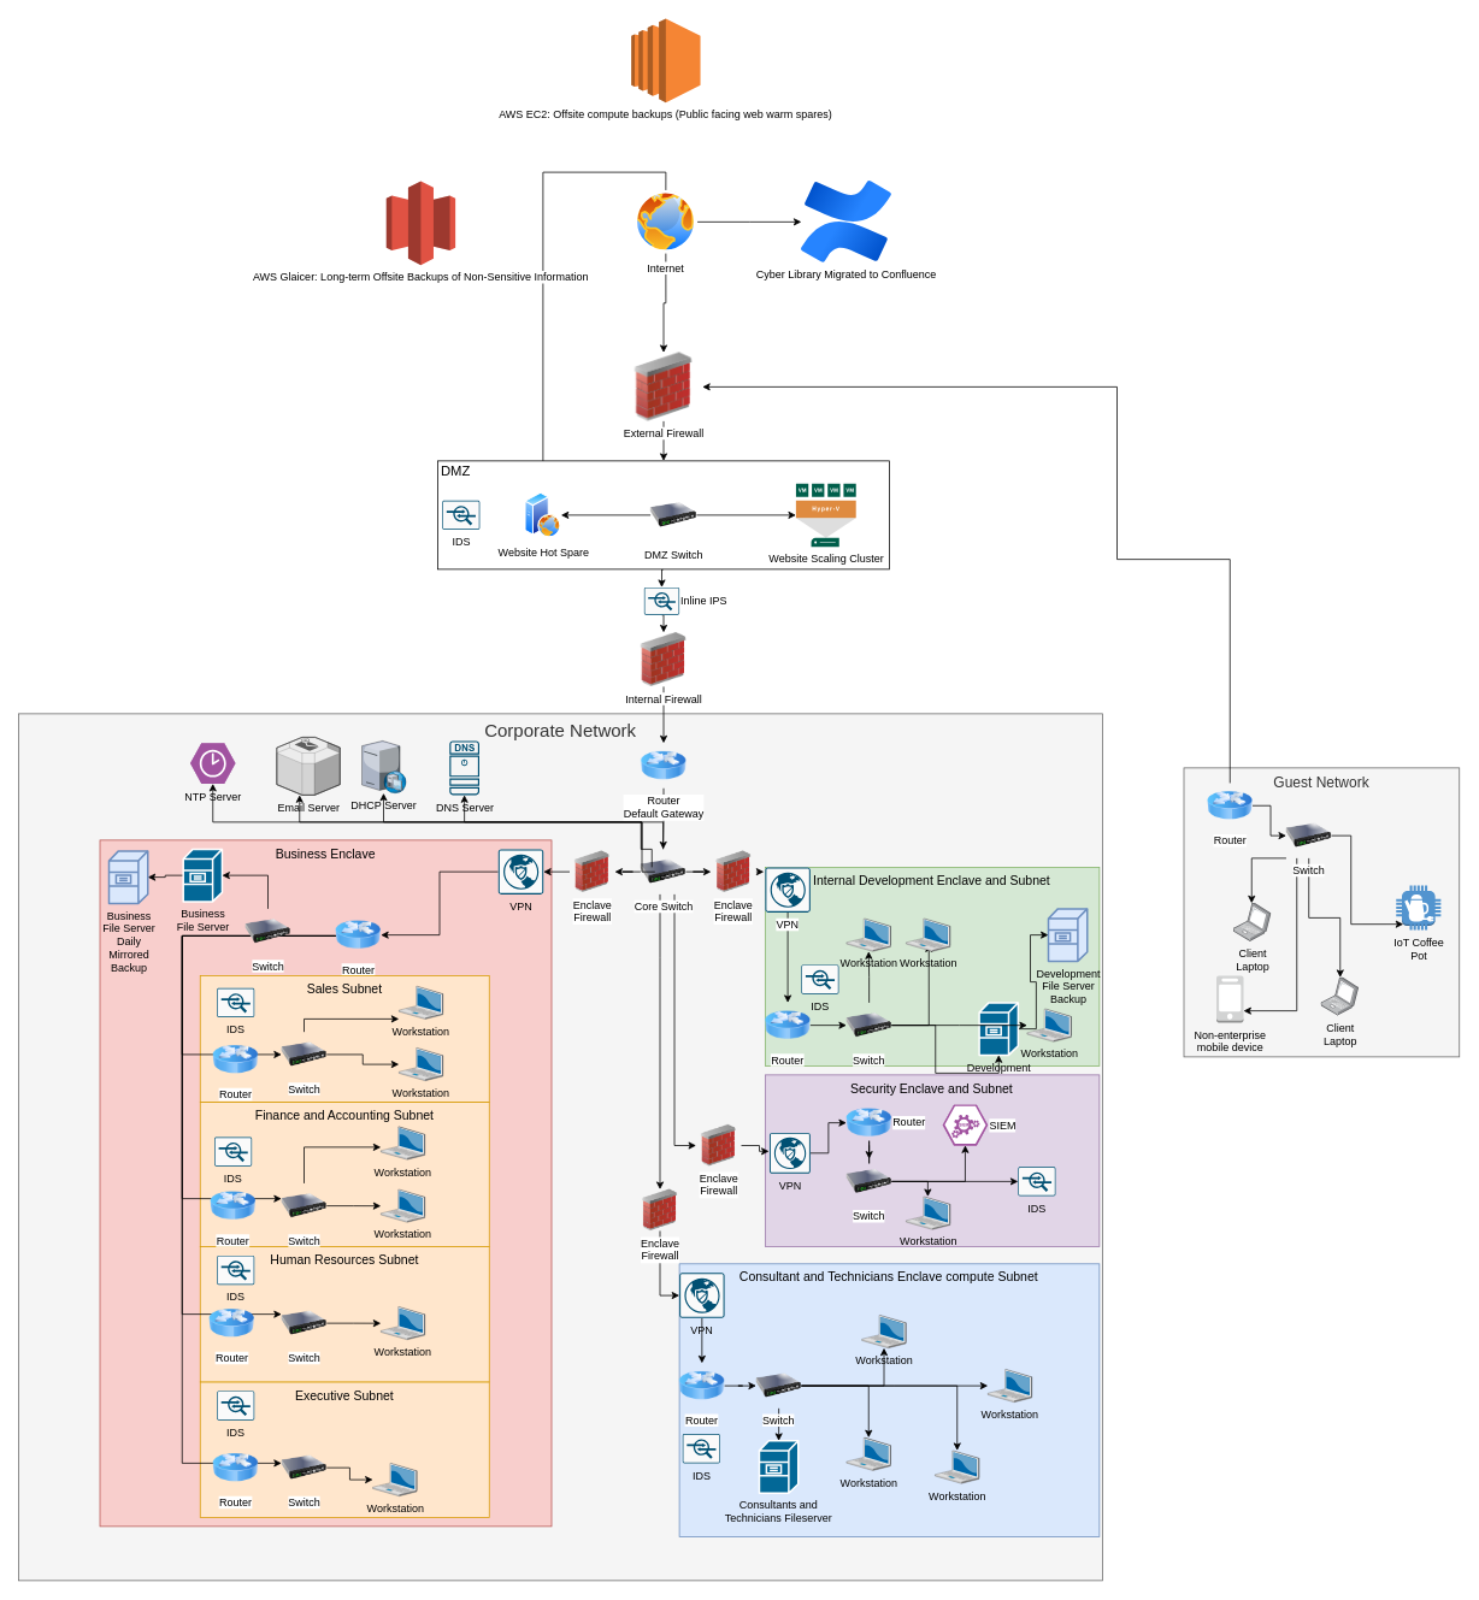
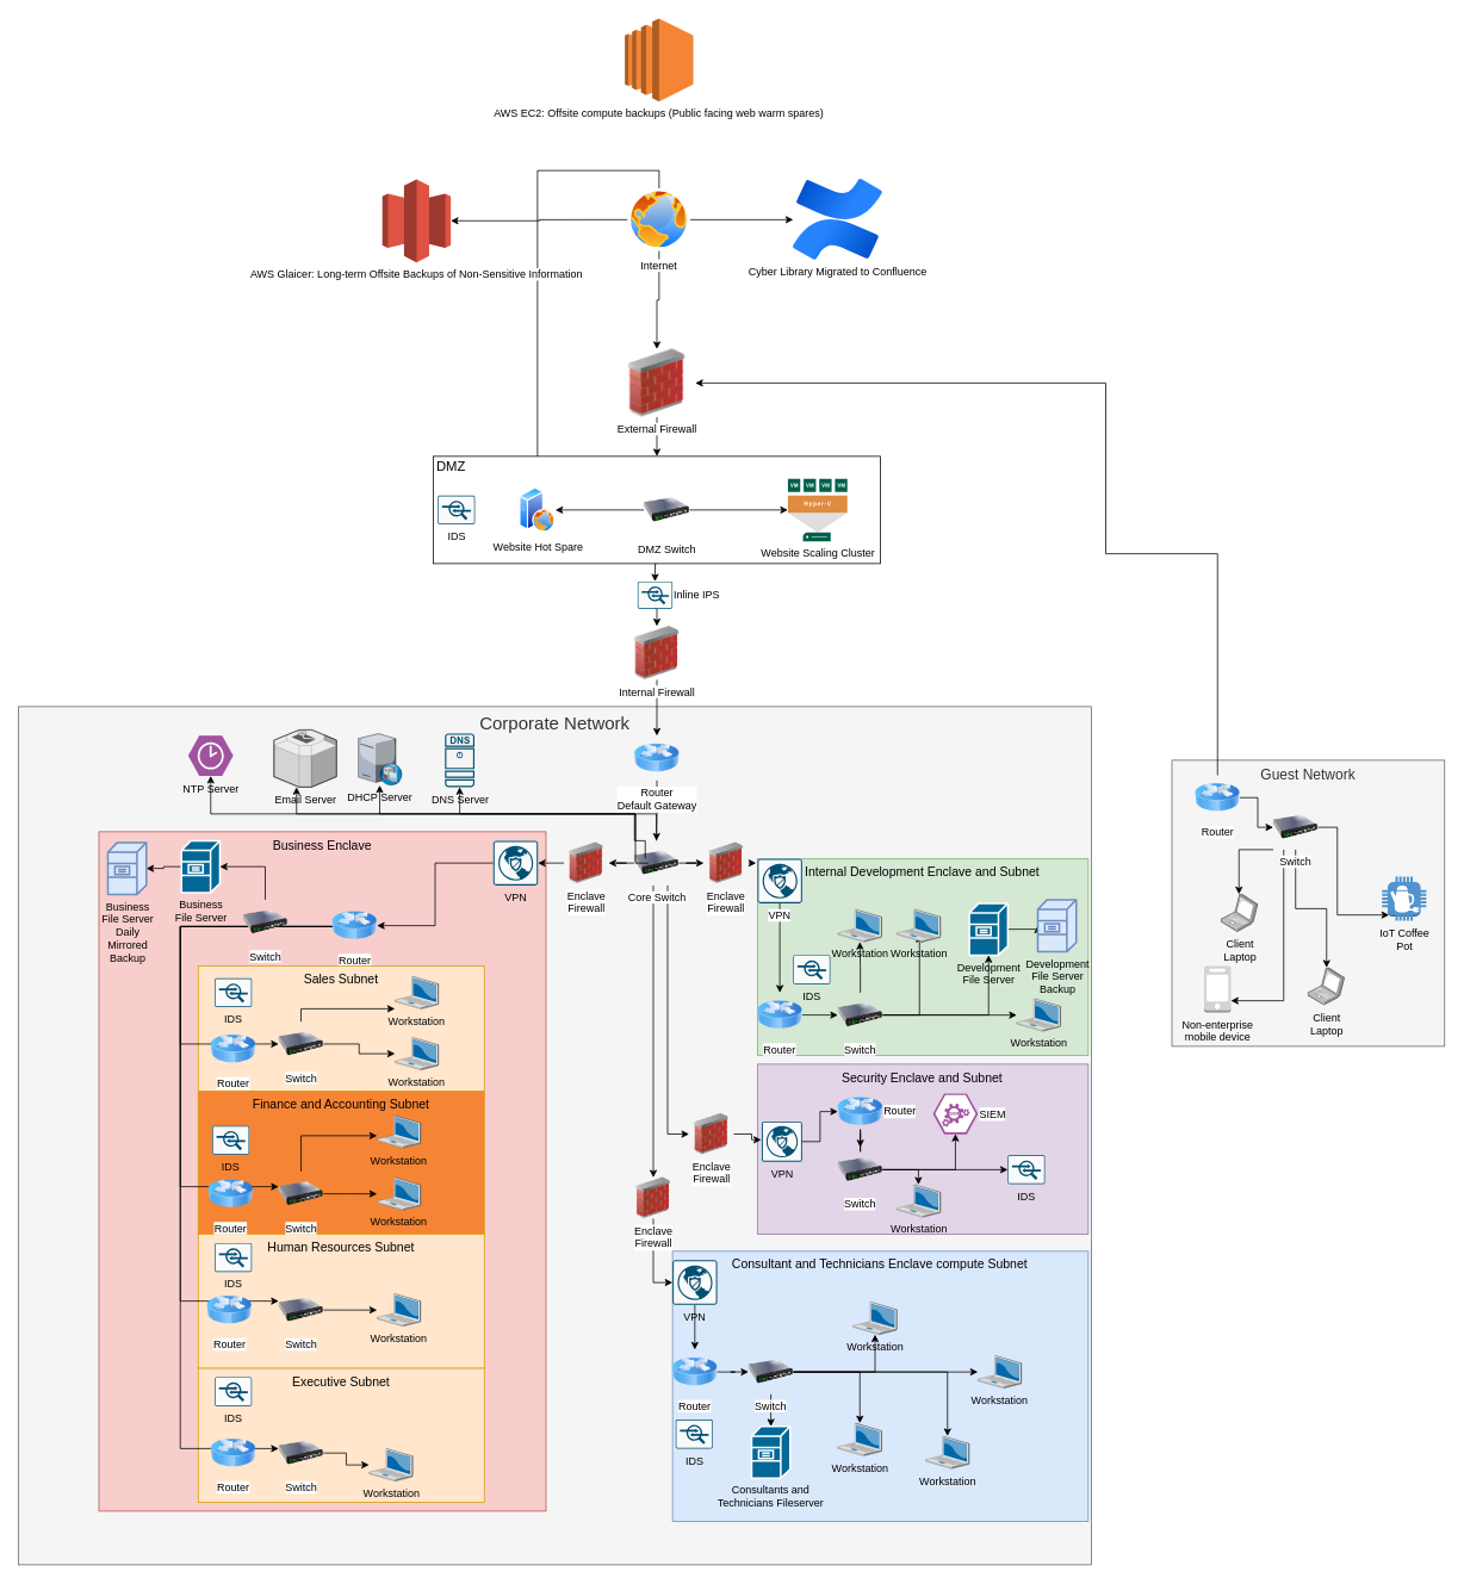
+ <mxCell id="17" style="edgeStyle=orthogonalEdgeStyle;rounded=0;orthogonalLoop=1;jettySize=auto;html=1;exitX=0;exitY=0.5;exitDx=0;exitDy=0;entryX=1;entryY=0.5;entryDx=0;entryDy=0;entryPerimeter=0;" edge="1" parent="1" source="19" target="142"><mxGeometry relative="1" as="geometry" /></mxCell>
- <mxCell id="33" value="Development&lt;br&gt;File Server" style="shape=mxgraph.cisco.servers.file_server;html=1;pointerEvents=1;dashed=0;fillColor=#036897;strokeColor=#ffffff;strokeWidth=2;verticalLabelPosition=bottom;verticalAlign=top;align=center;outlineConnect=0;" parent="1" vertex="1"><mxGeometry x="1083.47" y="1110" width="43" height="58" as="geometry" /></mxCell>
+ <mxCell id="33" value="Development&lt;br&gt;File Server" style="shape=mxgraph.cisco.servers.file_server;html=1;pointerEvents=1;dashed=0;fillColor=#036897;strokeColor=#ffffff;strokeWidth=2;verticalLabelPosition=bottom;verticalAlign=top;align=center;outlineConnect=0;" parent="1" vertex="1"><mxGeometry x="1083.47" y="1010" width="43" height="58" as="geometry" /></mxCell>
- <mxCell id="4" value="&lt;font style=&quot;font-size: 14px&quot;&gt;Finance and Accounting Subnet&lt;/font&gt;" style="rounded=0;whiteSpace=wrap;html=1;verticalAlign=top;labelBackgroundColor=none;fillColor=#ffe6cc;strokeColor=#d79b00;" parent="1" vertex="1"><mxGeometry x="221" y="1220" width="320" height="160" as="geometry" /></mxCell>
+ <mxCell id="4" value="&lt;font style=&quot;font-size: 14px&quot;&gt;Finance and Accounting Subnet&lt;/font&gt;" style="rounded=0;whiteSpace=wrap;html=1;verticalAlign=top;labelBackgroundColor=none;fillColor=#f58534;strokeColor=#d79b00;" parent="1" vertex="1"><mxGeometry x="221" y="1220" width="320" height="160" as="geometry" /></mxCell>
